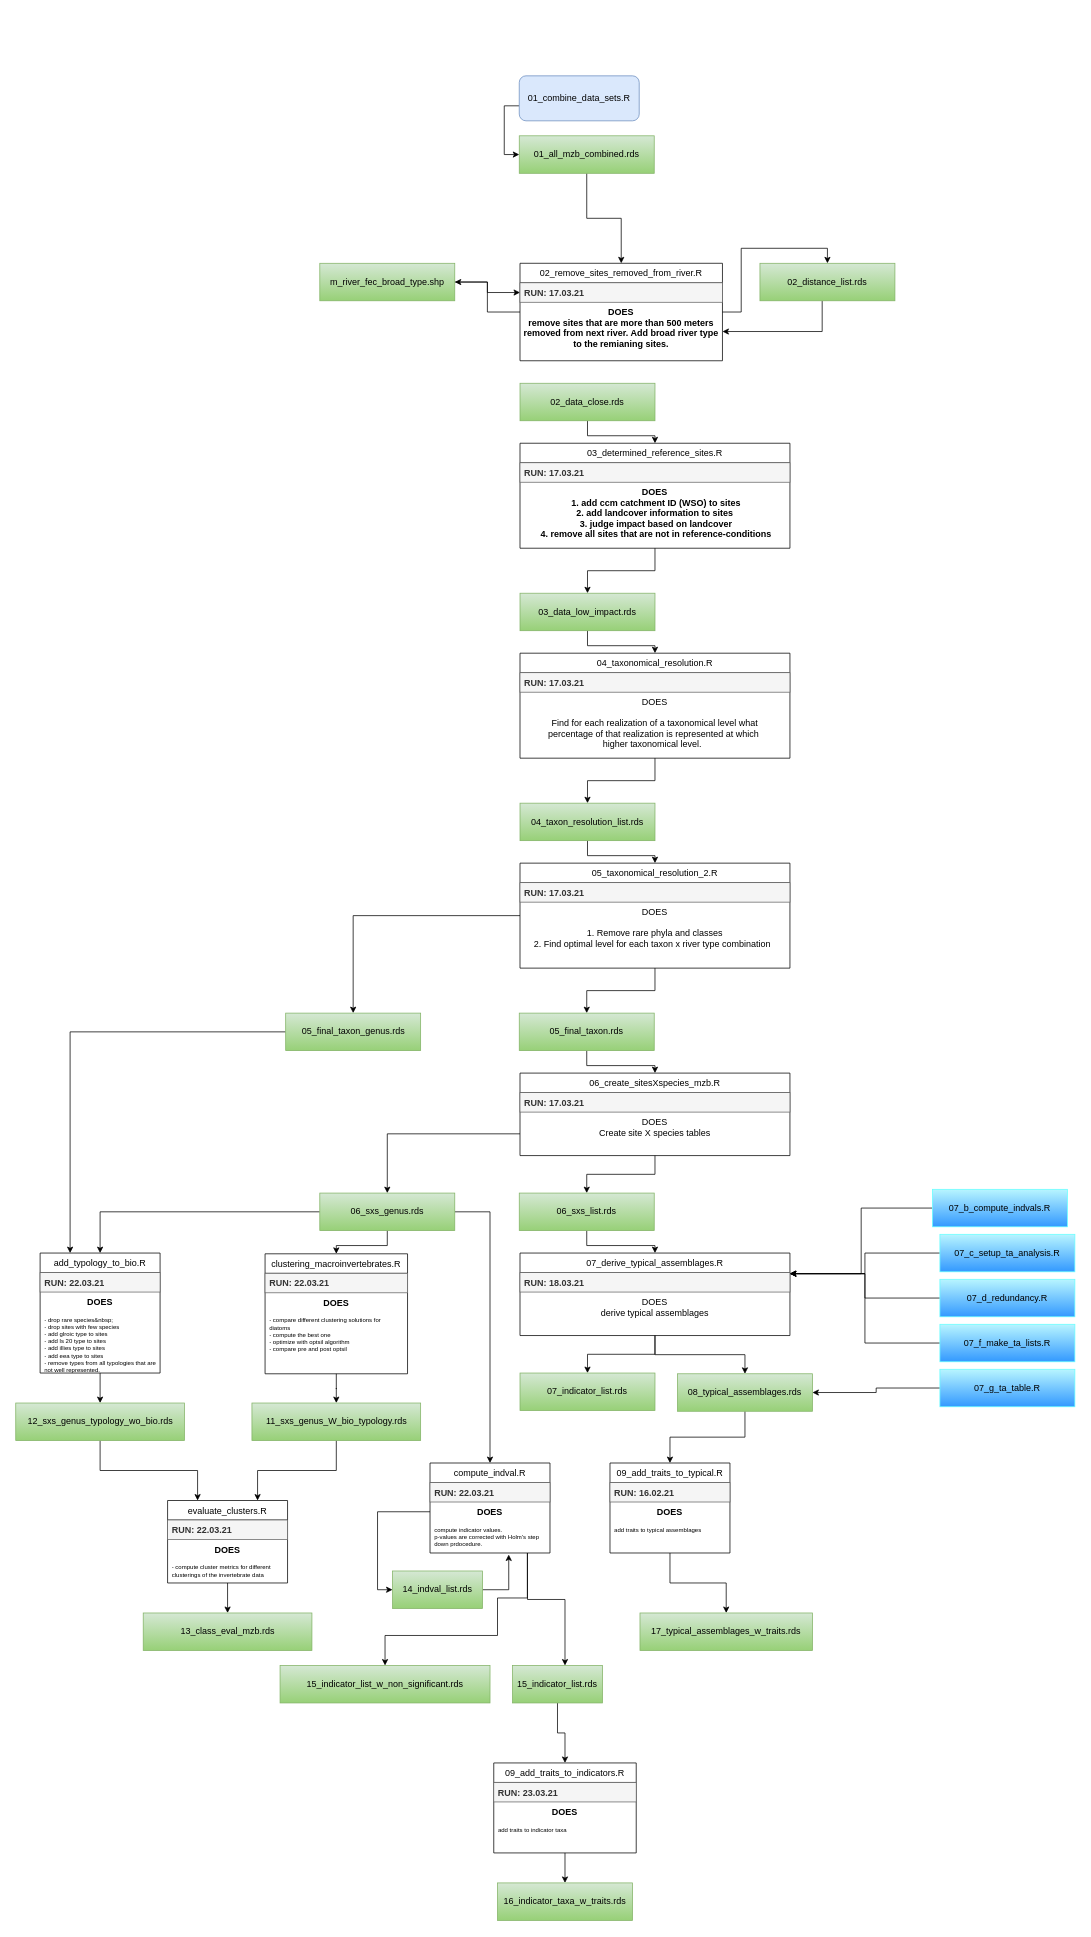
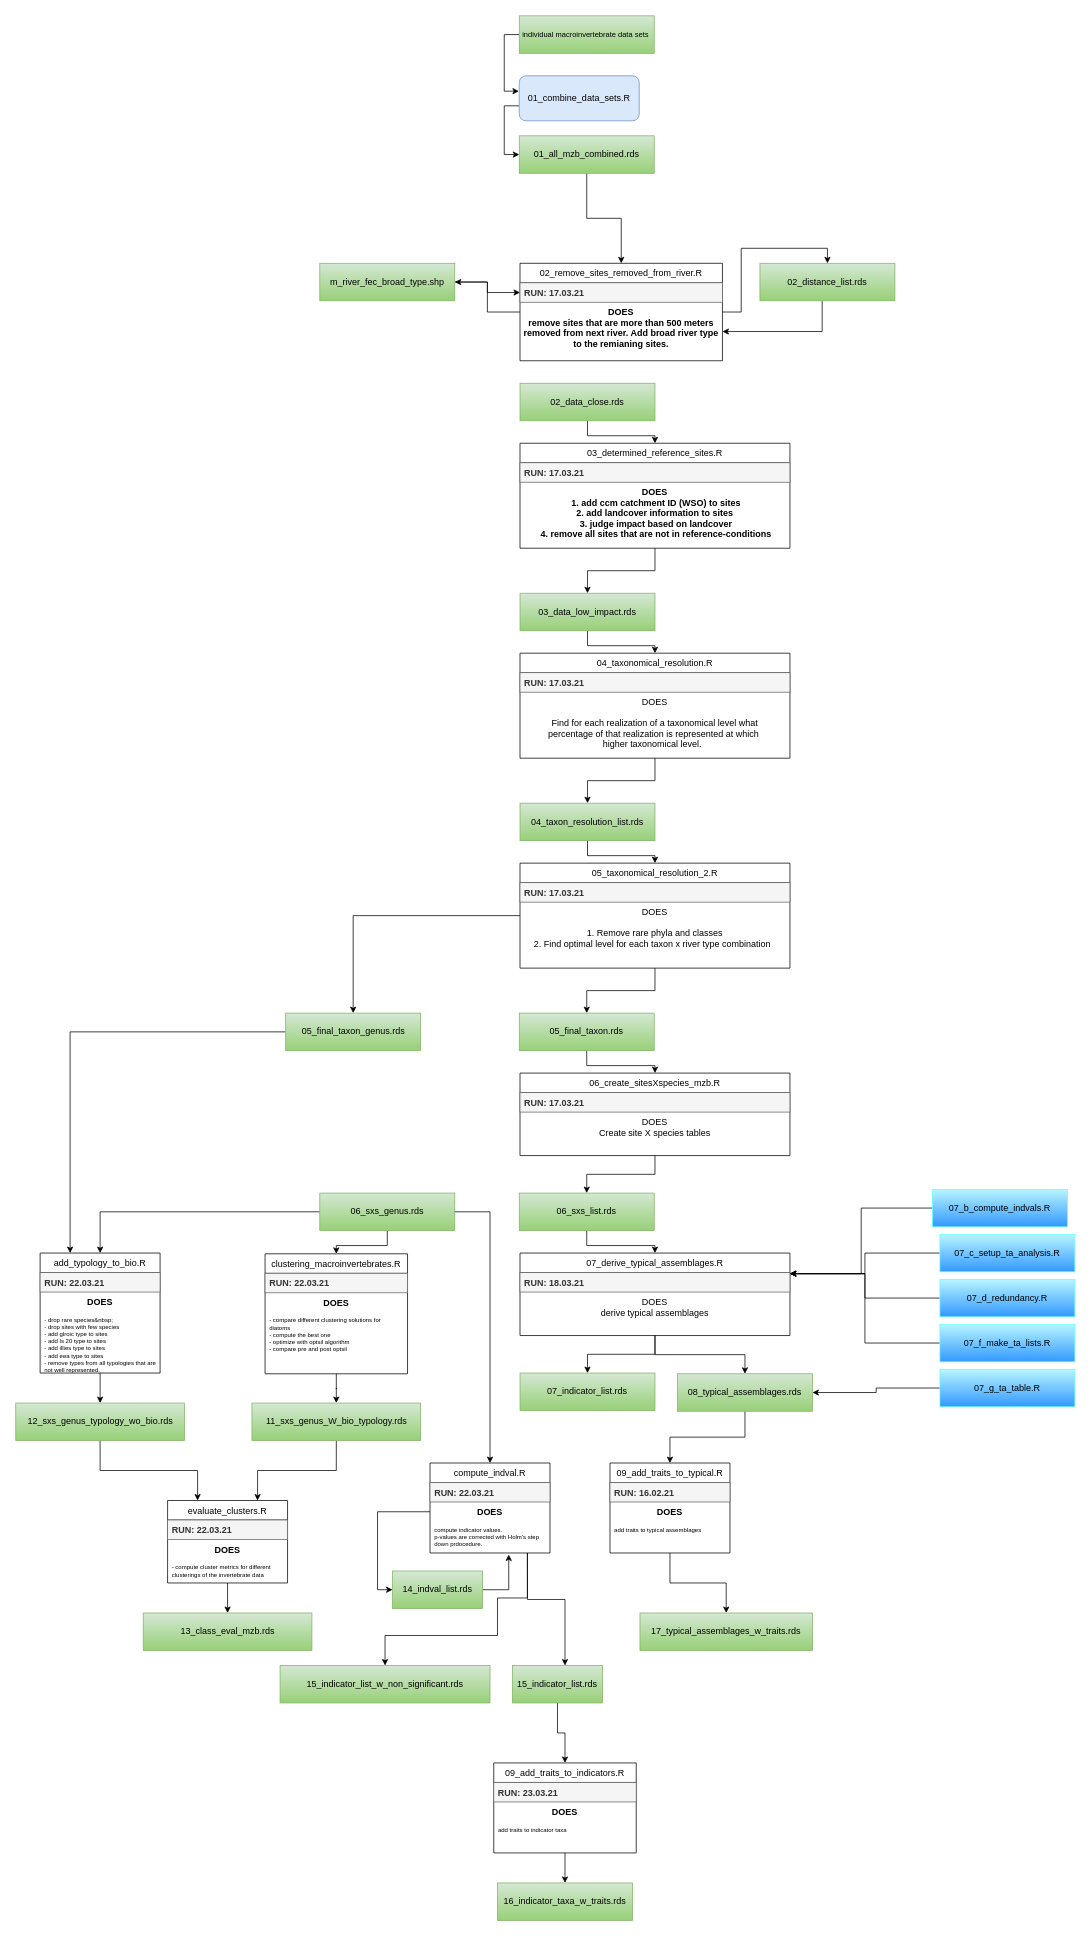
+ <mxCell id="8" value="&lt;font style=&quot;font-size: 10px&quot;&gt;individual macroinvertebrate data sets&amp;nbsp;&lt;/font&gt;" style="rounded=0;whiteSpace=wrap;html=1;glass=0;align=center;gradientColor=#97d077;fillColor=#d5e8d4;strokeColor=#82b366;" parent="1" vertex="1"><mxGeometry x="692" y="20" width="180" height="50" as="geometry" /></mxCell>
+ <mxCell id="7" style="edgeStyle=orthogonalEdgeStyle;rounded=0;orthogonalLoop=1;jettySize=auto;html=1;entryX=-0.003;entryY=0.341;entryDx=0;entryDy=0;entryPerimeter=0;" edge="1" parent="1" source="8" target="112"><mxGeometry relative="1" as="geometry"><Array as="points"><mxPoint x="672" y="45" /><mxPoint x="672" y="120" /></Array></mxGeometry></mxCell>
- <mxCell id="67" style="edgeStyle=orthogonalEdgeStyle;rounded=0;orthogonalLoop=1;jettySize=auto;html=1;entryX=0.5;entryY=0;entryDx=0;entryDy=0;" parent="1" source="44" target="66" edge="1"><mxGeometry relative="1" as="geometry" /></mxCell>
